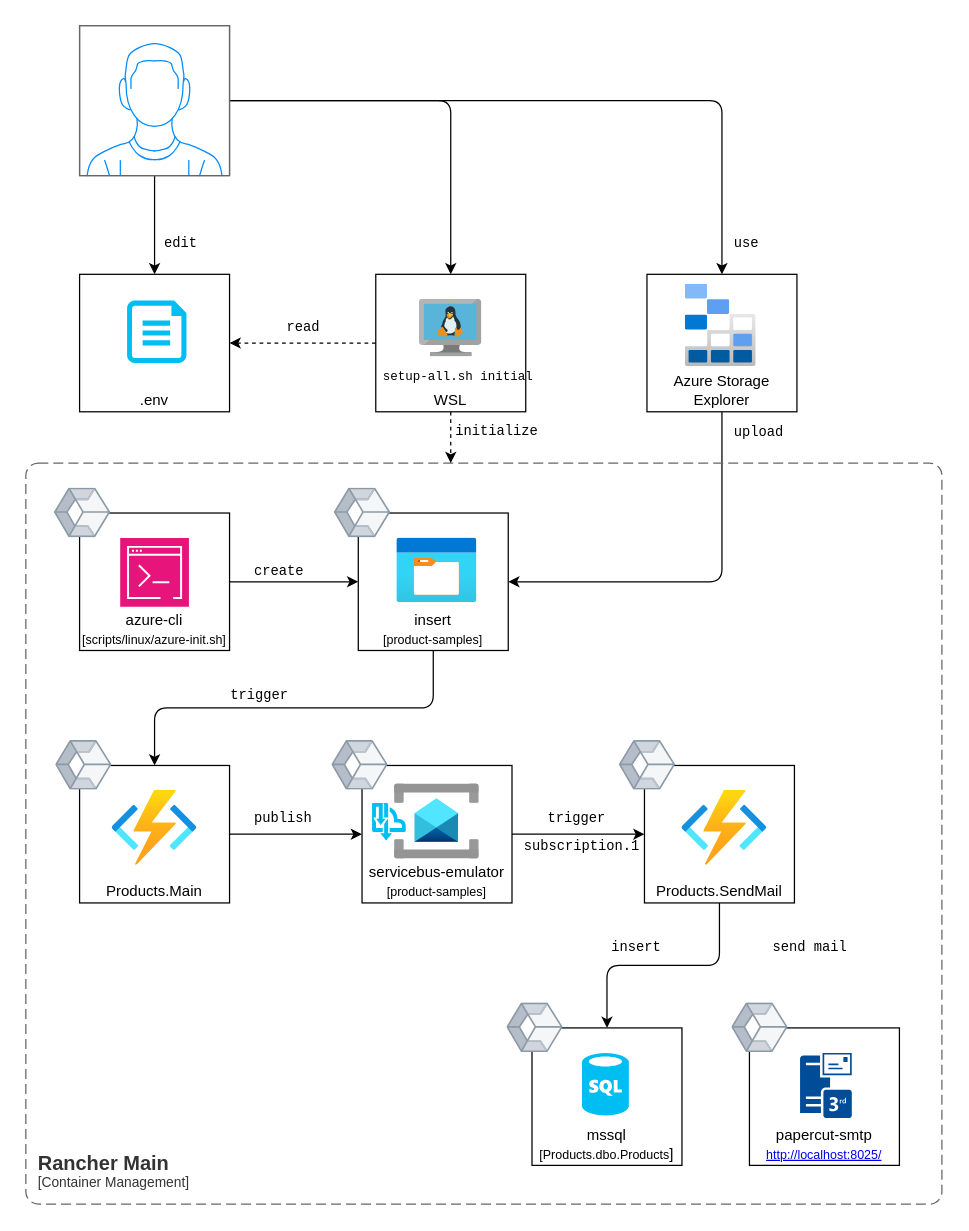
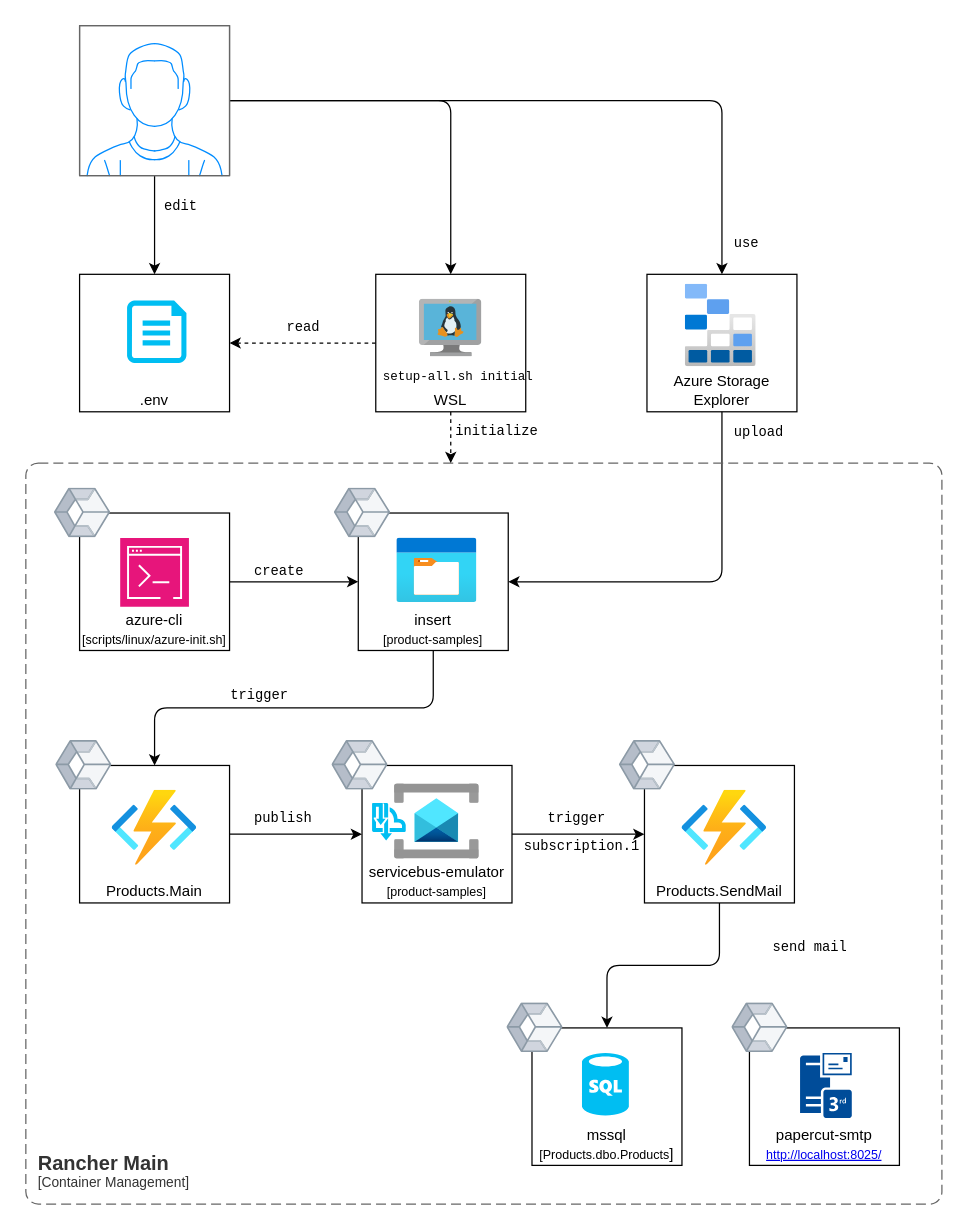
- <mxCell id="58" value="&lt;div style=&quot;font-family: Consolas, &amp;quot;Courier New&amp;quot;, monospace; font-weight: normal; line-height: 19px; white-space: pre;&quot;&gt;&lt;div&gt;&lt;span&gt;&lt;font style=&quot;color: rgb(0, 0, 0);&quot;&gt;edit&lt;/font&gt;&lt;/span&gt;&lt;/div&gt;&lt;/div&gt;" style="text;whiteSpace=wrap;html=1;fontSize=11;" parent="1" vertex="1"><mxGeometry x="129" y="179" width="140" height="40" as="geometry" /></mxCell>
+ <mxCell id="58" value="&lt;div style=&quot;font-family: Consolas, &amp;quot;Courier New&amp;quot;, monospace; font-weight: normal; line-height: 19px; white-space: pre;&quot;&gt;&lt;div&gt;&lt;span&gt;&lt;font style=&quot;color: rgb(0, 0, 0);&quot;&gt;edit&lt;/font&gt;&lt;/span&gt;&lt;/div&gt;&lt;/div&gt;" style="text;whiteSpace=wrap;html=1;fontSize=11;" parent="1" vertex="1"><mxGeometry x="129" y="149" width="140" height="40" as="geometry" /></mxCell>
- <mxCell id="26" value="&lt;div style=&quot;font-family: Consolas, &amp;quot;Courier New&amp;quot;, monospace; font-weight: normal; line-height: 19px; white-space: pre;&quot;&gt;&lt;div&gt;&lt;span&gt;&lt;font style=&quot;color: rgb(0, 0, 0);&quot;&gt;insert&lt;/font&gt;&lt;/span&gt;&lt;/div&gt;&lt;/div&gt;" style="text;whiteSpace=wrap;html=1;fontSize=11;" parent="1" vertex="1"><mxGeometry x="487" y="742" width="58" height="40" as="geometry" /></mxCell>
